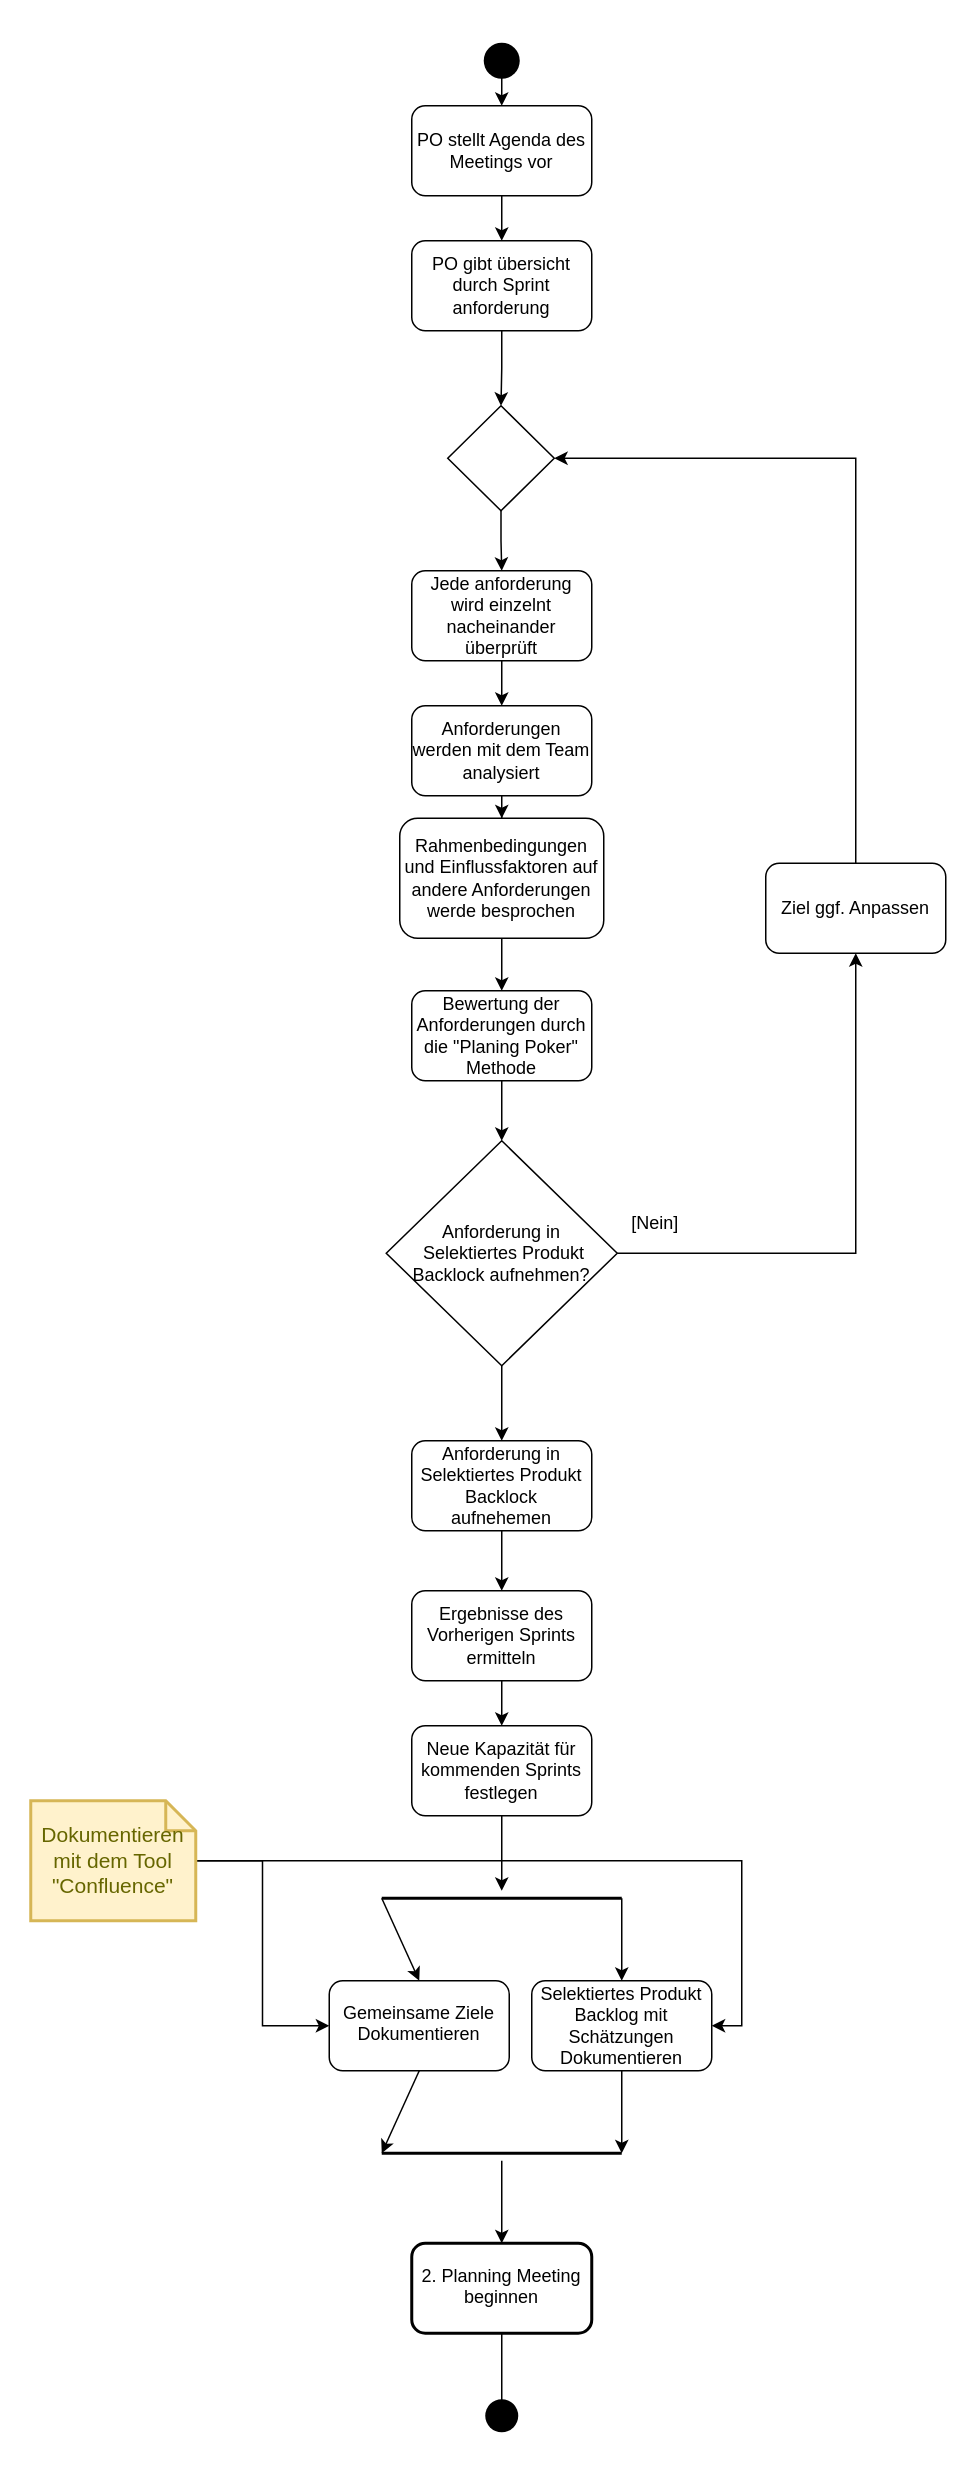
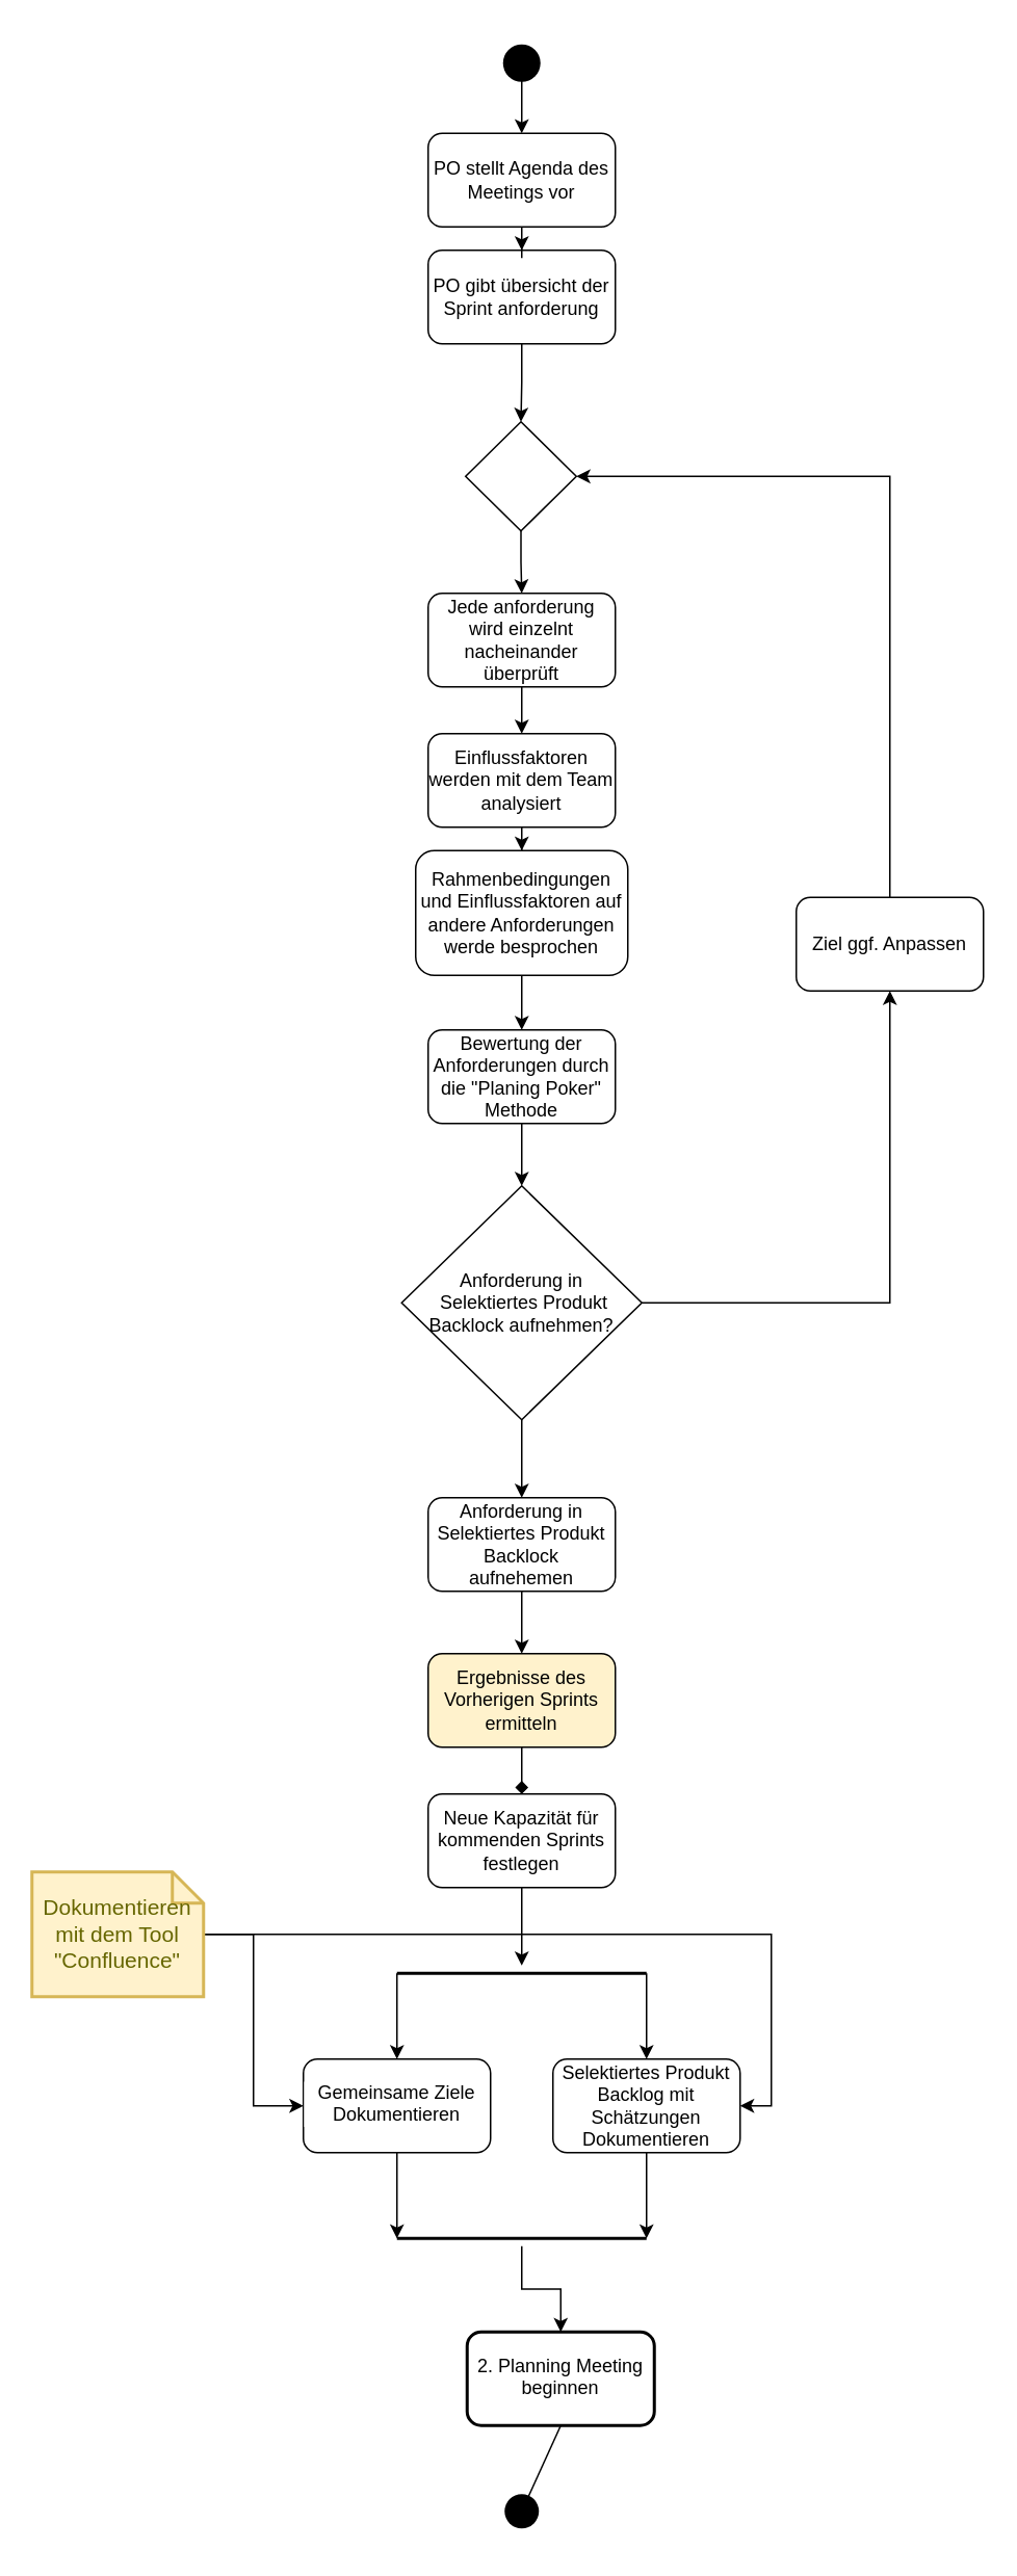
- <mxCell id="7" value="PO stellt Agenda des Meetings vor" style="rounded=1;whiteSpace=wrap;html=1;strokeWidth=1;" parent="1" vertex="1"><mxGeometry x="274" y="70" width="120" height="60" as="geometry" /></mxCell>
+ <mxCell id="7" value="PO stellt Agenda des Meetings vor" style="rounded=1;whiteSpace=wrap;html=1;strokeWidth=1;" parent="1" vertex="1"><mxGeometry x="274" y="85" width="120" height="60" as="geometry" /></mxCell>
- <mxCell id="3" value="PO gibt übersicht durch Sprint anforderung" style="rounded=1;whiteSpace=wrap;html=1;" parent="1" vertex="1"><mxGeometry x="274" y="160" width="120" height="60" as="geometry" /></mxCell>
+ <mxCell id="3" value="PO gibt übersicht der Sprint anforderung" style="rounded=1;whiteSpace=wrap;html=1;" parent="1" vertex="1"><mxGeometry x="274" y="160" width="120" height="60" as="geometry" /></mxCell>
- <mxCell id="11" value="Anforderungen werden mit dem Team analysiert" style="whiteSpace=wrap;html=1;rounded=1;" vertex="1" parent="1"><mxGeometry x="274" y="470" width="120" height="60" as="geometry" /></mxCell>
+ <mxCell id="11" value="Einflussfaktoren werden mit dem Team analysiert" style="whiteSpace=wrap;html=1;rounded=1;" vertex="1" parent="1"><mxGeometry x="274" y="470" width="120" height="60" as="geometry" /></mxCell>
- <mxCell id="19" value="[Nein]" style="text;html=1;align=center;verticalAlign=middle;resizable=0;points=[];autosize=1;strokeColor=none;" vertex="1" parent="1"><mxGeometry x="411" y="805" width="50" height="20" as="geometry" /></mxCell>
- <mxCell id="25" value="Ergebnisse des Vorherigen Sprints ermitteln" style="whiteSpace=wrap;html=1;rounded=1;" vertex="1" parent="1"><mxGeometry x="274" y="1060" width="120" height="60" as="geometry" /></mxCell>
+ <mxCell id="25" value="Ergebnisse des Vorherigen Sprints ermitteln" style="whiteSpace=wrap;html=1;rounded=1;fillColor=#fff2cc;" vertex="1" parent="1"><mxGeometry x="274" y="1060" width="120" height="60" as="geometry" /></mxCell>
- <mxCell id="24" value="" style="edgeStyle=orthogonalEdgeStyle;rounded=0;orthogonalLoop=1;jettySize=auto;html=1;" edge="1" parent="1" source="25" target="27"><mxGeometry relative="1" as="geometry" /></mxCell>
+ <mxCell id="24" value="" style="edgeStyle=orthogonalEdgeStyle;rounded=0;orthogonalLoop=1;jettySize=auto;html=1;endArrow=diamond;" edge="1" parent="1" source="25" target="27"><mxGeometry relative="1" as="geometry" /></mxCell>
- <mxCell id="31" value="Gemeinsame Ziele Dokumentieren" style="whiteSpace=wrap;html=1;rounded=1;verticalAlign=top;strokeWidth=1;labelBackgroundColor=#ffffff;spacingTop=8;" vertex="1" parent="1"><mxGeometry x="219" y="1320" width="120" height="60" as="geometry" /></mxCell>
+ <mxCell id="31" value="Gemeinsame Ziele Dokumentieren" style="whiteSpace=wrap;html=1;rounded=1;verticalAlign=top;strokeWidth=1;labelBackgroundColor=#ffffff;spacingTop=8;" vertex="1" parent="1"><mxGeometry x="194" y="1320" width="120" height="60" as="geometry" /></mxCell>
- <mxCell id="42" value="2. Planning Meeting&lt;br&gt;beginnen" style="whiteSpace=wrap;html=1;rounded=1;verticalAlign=top;strokeWidth=2;labelBackgroundColor=#ffffff;spacingTop=8;" vertex="1" parent="1"><mxGeometry x="274" y="1495" width="120" height="60" as="geometry" /></mxCell>
+ <mxCell id="42" value="2. Planning Meeting&lt;br&gt;beginnen" style="whiteSpace=wrap;html=1;rounded=1;verticalAlign=top;strokeWidth=2;labelBackgroundColor=#ffffff;spacingTop=8;" vertex="1" parent="1"><mxGeometry x="299" y="1495" width="120" height="60" as="geometry" /></mxCell>
